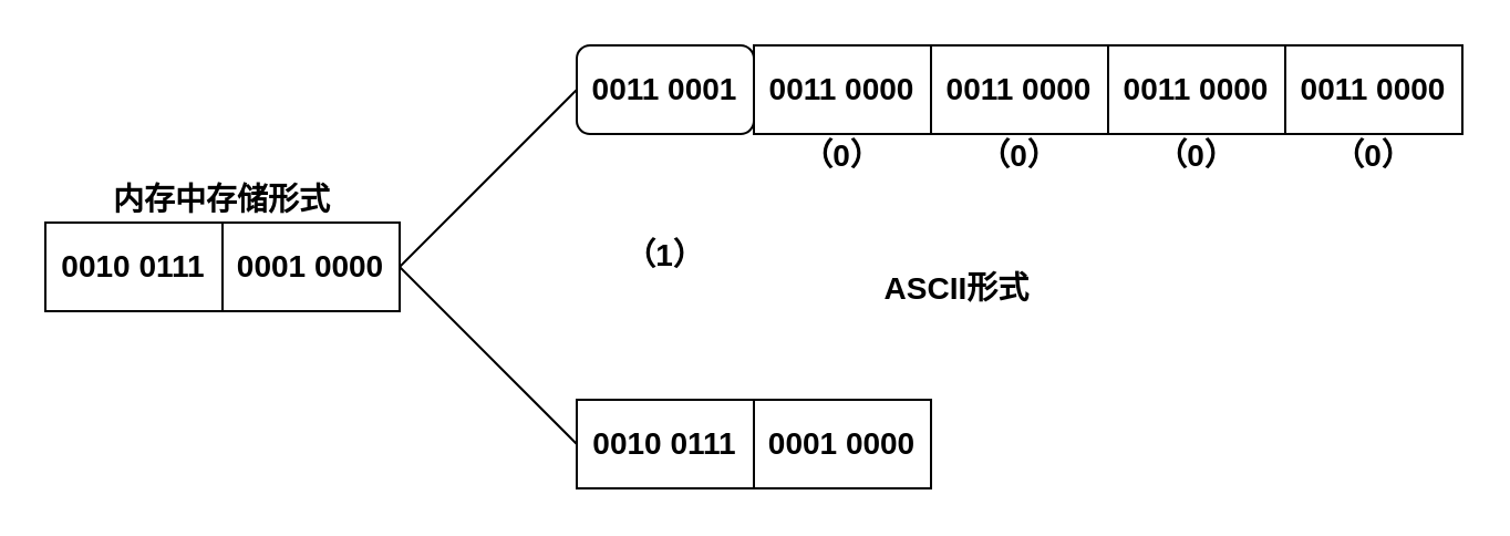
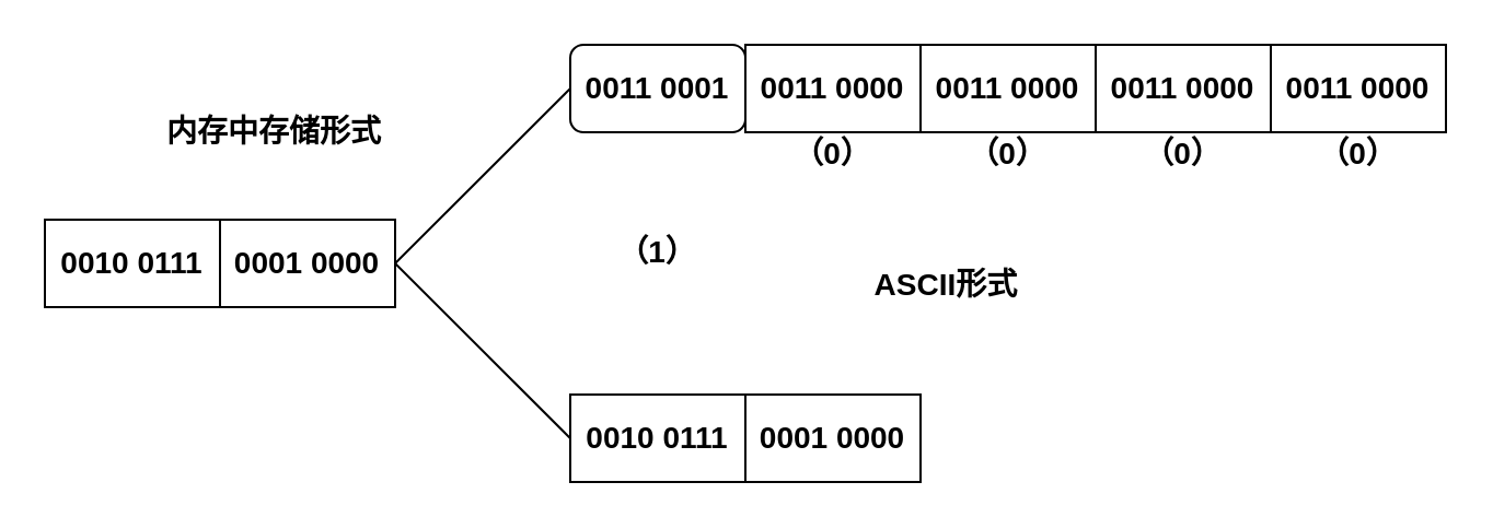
- <mxCell id="12" value="&lt;span style=&quot;font-size: 14px&quot;&gt;&lt;b&gt;内存中存储形式&lt;/b&gt;&lt;/span&gt;" style="text;html=1;strokeColor=none;fillColor=none;align=center;verticalAlign=middle;whiteSpace=wrap;rounded=0;" vertex="1" parent="1"><mxGeometry x="40" y="80" width="120" height="20" as="geometry" /></mxCell>
+ <mxCell id="12" value="&lt;span style=&quot;font-size: 14px&quot;&gt;&lt;b&gt;内存中存储形式&lt;/b&gt;&lt;/span&gt;" style="text;html=1;strokeColor=none;fillColor=none;align=center;verticalAlign=middle;whiteSpace=wrap;rounded=0;" vertex="1" parent="1"><mxGeometry x="65" y="50" width="120" height="20" as="geometry" /></mxCell>
